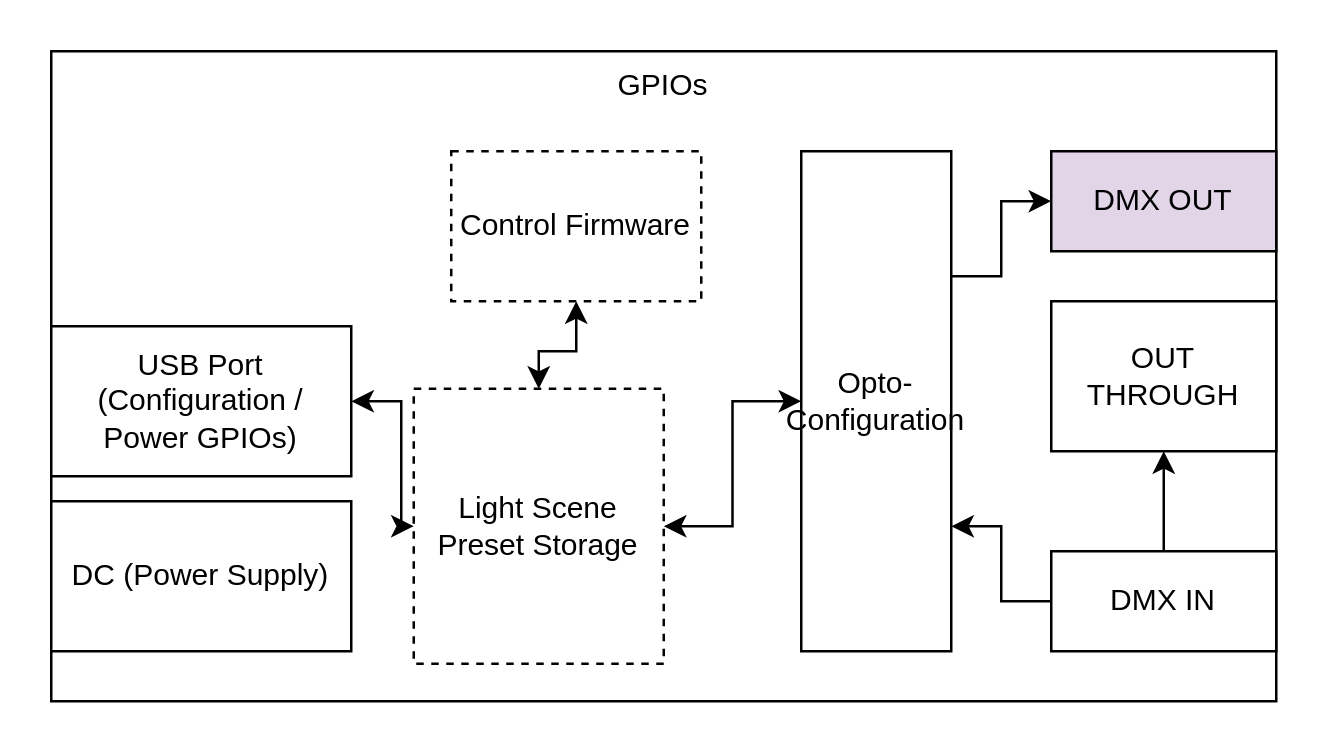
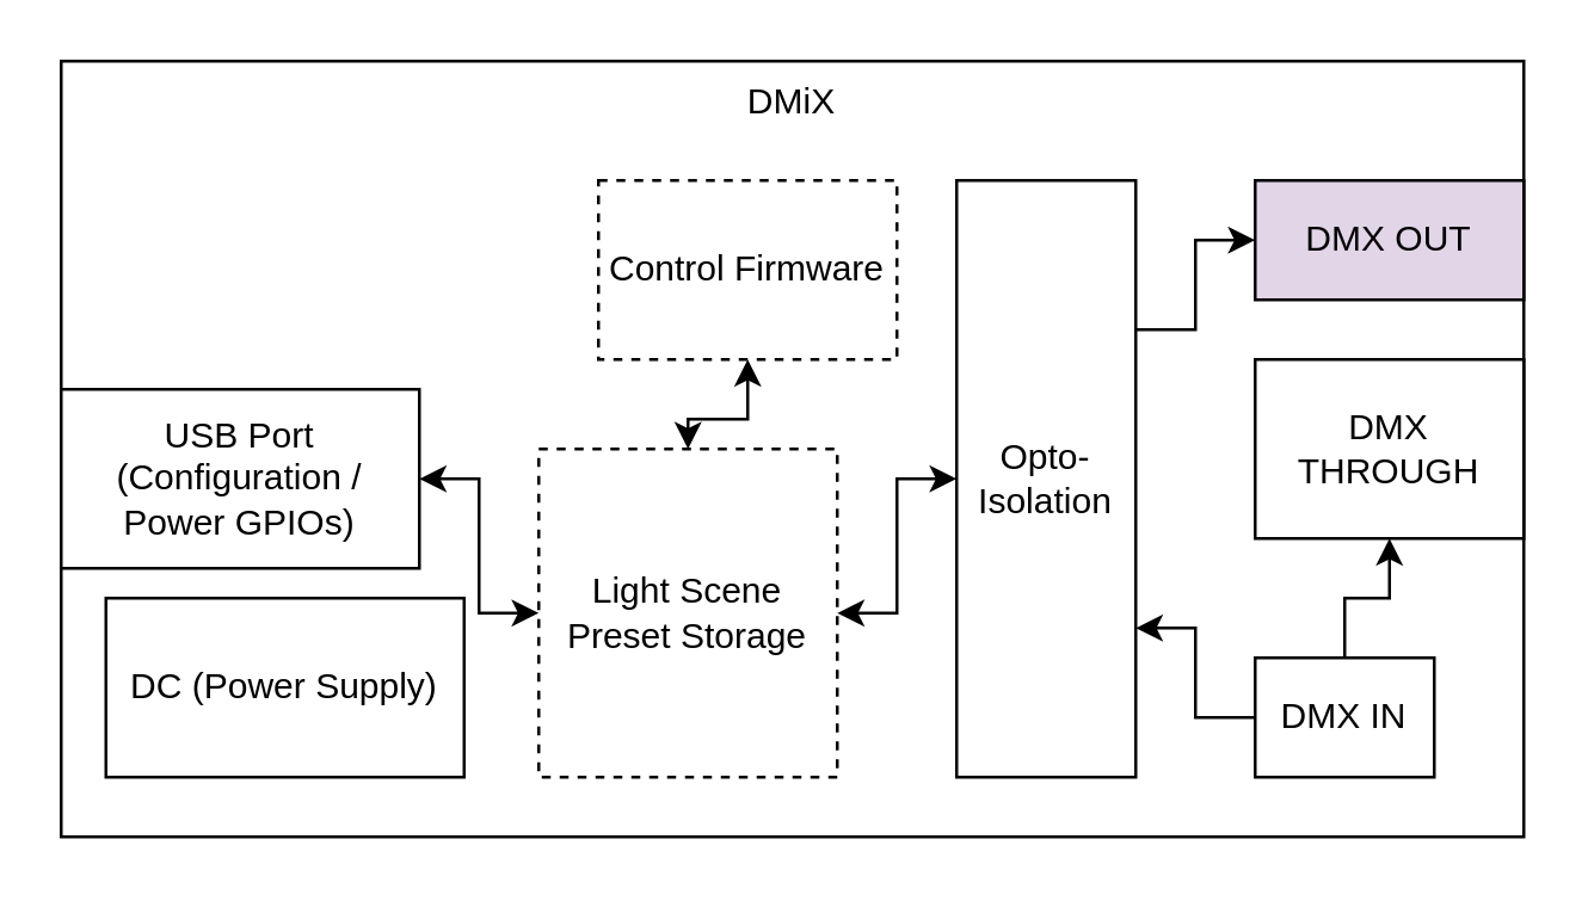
- <mxCell id="2" value="GPIOs" style="rounded=0;whiteSpace=wrap;html=1;verticalAlign=top;" vertex="1" parent="1"><mxGeometry x="20" y="20" width="490" height="260" as="geometry" /></mxCell>
+ <mxCell id="2" value="DMiX" style="rounded=0;whiteSpace=wrap;html=1;verticalAlign=top;" vertex="1" parent="1"><mxGeometry x="20" y="20" width="490" height="260" as="geometry" /></mxCell>
- <mxCell id="7" value="Control Firmware" style="rounded=0;whiteSpace=wrap;html=1;dashed=1;" vertex="1" parent="1"><mxGeometry x="180" y="60" width="100" height="60" as="geometry" /></mxCell>
+ <mxCell id="7" value="Control Firmware" style="rounded=0;whiteSpace=wrap;html=1;dashed=1;" vertex="1" parent="1"><mxGeometry x="200" y="60" width="100" height="60" as="geometry" /></mxCell>
- <mxCell id="15" value="OUT THROUGH" style="rounded=0;whiteSpace=wrap;html=1;" vertex="1" parent="1"><mxGeometry x="420" y="120" width="90" height="60" as="geometry" /></mxCell>
+ <mxCell id="15" value="DMX THROUGH" style="rounded=0;whiteSpace=wrap;html=1;" vertex="1" parent="1"><mxGeometry x="420" y="120" width="90" height="60" as="geometry" /></mxCell>
- <mxCell id="12" value="Opto-Configuration" style="rounded=0;whiteSpace=wrap;html=1;" vertex="1" parent="1"><mxGeometry x="320" y="60" width="60" height="200" as="geometry" /></mxCell>
+ <mxCell id="12" value="Opto-Isolation" style="rounded=0;whiteSpace=wrap;html=1;" vertex="1" parent="1"><mxGeometry x="320" y="60" width="60" height="200" as="geometry" /></mxCell>
- <mxCell id="9" value="Light Scene Preset Storage" style="rounded=0;whiteSpace=wrap;html=1;dashed=1;" vertex="1" parent="1"><mxGeometry x="165" y="155" width="100" height="110" as="geometry" /></mxCell>
+ <mxCell id="9" value="Light Scene Preset Storage" style="rounded=0;whiteSpace=wrap;html=1;dashed=1;" vertex="1" parent="1"><mxGeometry x="180" y="150" width="100" height="110" as="geometry" /></mxCell>
- <mxCell id="5" value="DC (Power Supply)" style="rounded=0;whiteSpace=wrap;html=1;" vertex="1" parent="1"><mxGeometry x="20" y="200" width="120" height="60" as="geometry" /></mxCell>
+ <mxCell id="5" value="DC (Power Supply)" style="rounded=0;whiteSpace=wrap;html=1;" vertex="1" parent="1"><mxGeometry x="35" y="200" width="120" height="60" as="geometry" /></mxCell>
- <mxCell id="14" value="DMX IN" style="rounded=0;whiteSpace=wrap;html=1;" vertex="1" parent="1"><mxGeometry x="420" y="220" width="90" height="40" as="geometry" /></mxCell>
+ <mxCell id="14" value="DMX IN" style="rounded=0;whiteSpace=wrap;html=1;" vertex="1" parent="1"><mxGeometry x="420" y="220" width="60" height="40" as="geometry" /></mxCell>
